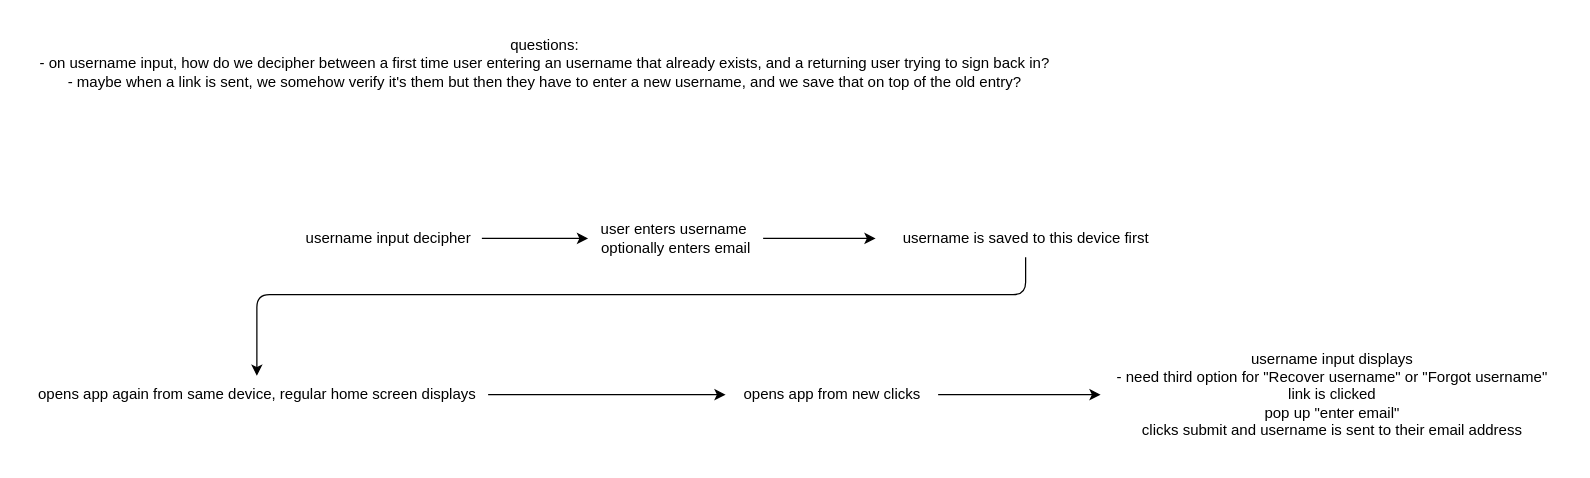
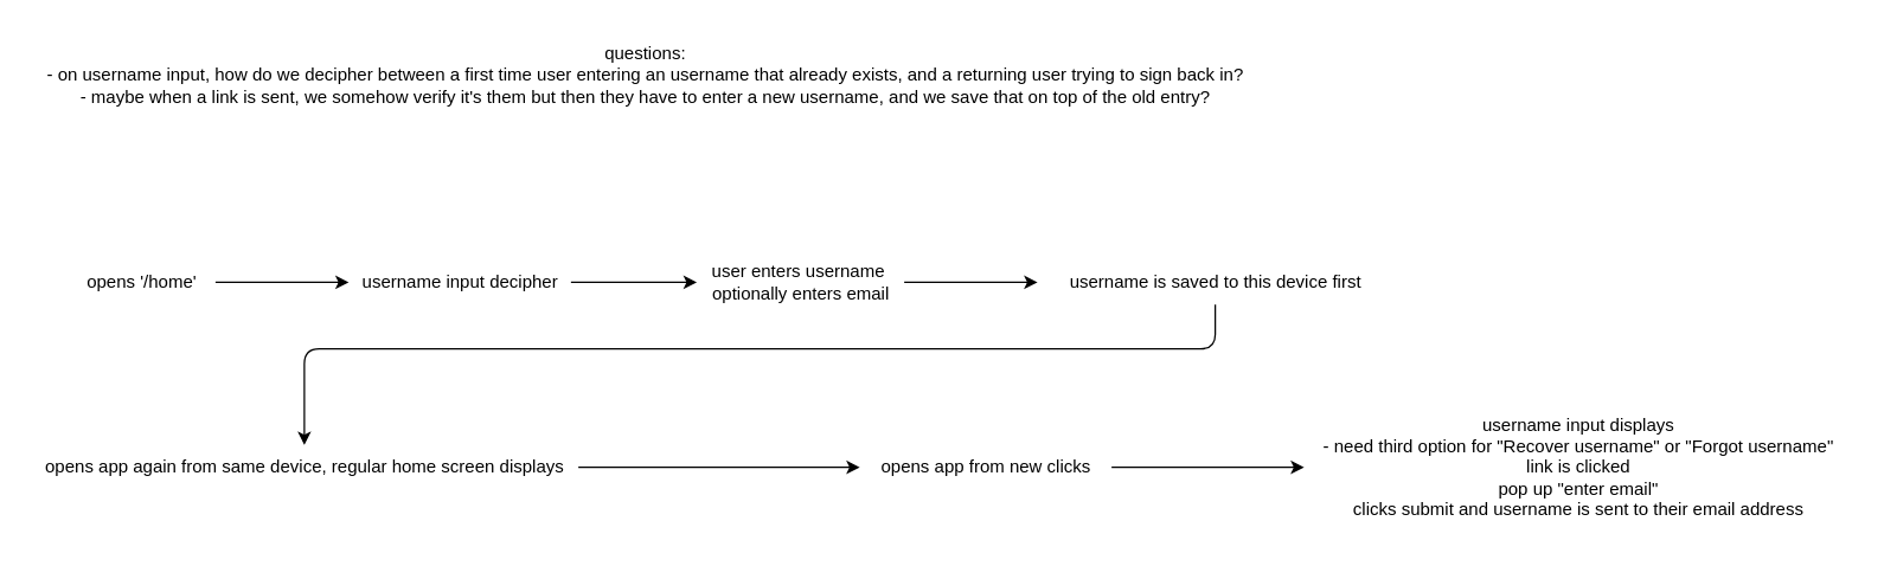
+ <mxCell id="4" value="opens '/home'" style="text;html=1;align=center;verticalAlign=middle;resizable=0;points=[];autosize=1;strokeColor=none;fillColor=none;" vertex="1" parent="1"><mxGeometry x="45" y="175" width="100" height="30" as="geometry" /></mxCell>
+ <mxCell id="3" value="" style="edgeStyle=none;html=1;" edge="1" parent="1" source="4" target="6"><mxGeometry relative="1" as="geometry" /></mxCell>
